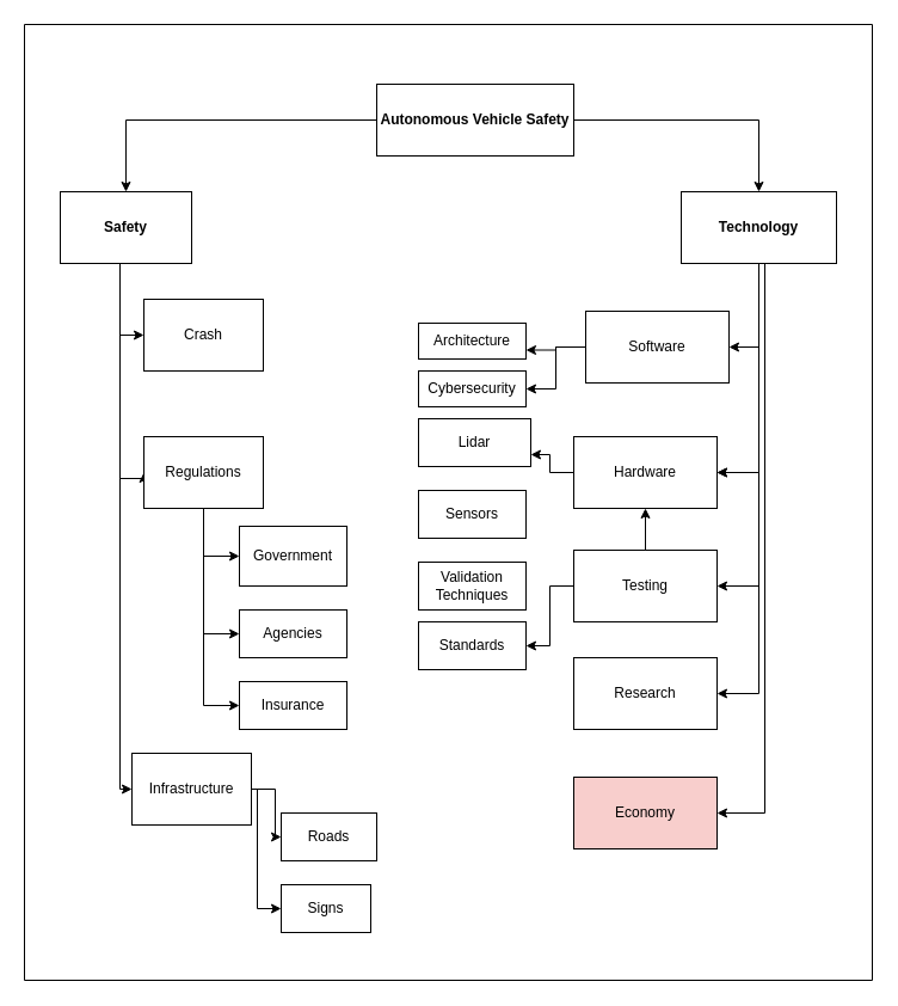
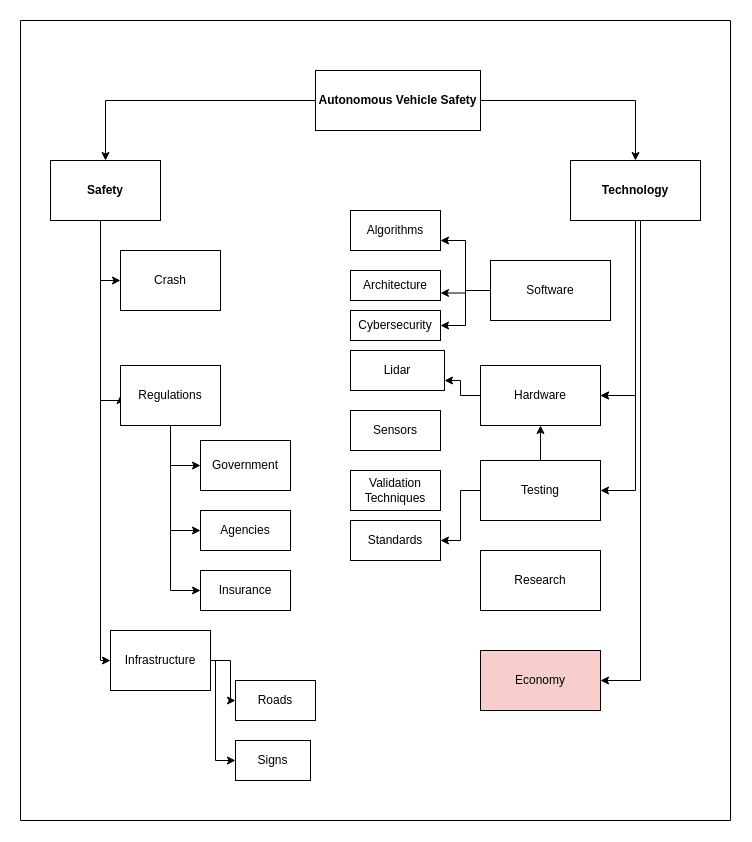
+ <mxCell id="41" value="Algorithms" style="rounded=0;whiteSpace=wrap;html=1;" vertex="1" parent="2"><mxGeometry x="330" y="190" width="90" height="40" as="geometry" /></mxCell>
+ <mxCell id="24" style="edgeStyle=orthogonalEdgeStyle;rounded=0;orthogonalLoop=1;jettySize=auto;html=1;entryX=1;entryY=0.75;entryDx=0;entryDy=0;" edge="1" parent="2" source="27" target="41"><mxGeometry relative="1" as="geometry" /></mxCell>
- <mxCell id="10" style="edgeStyle=orthogonalEdgeStyle;rounded=0;orthogonalLoop=1;jettySize=auto;html=1;entryX=1;entryY=0.5;entryDx=0;entryDy=0;" edge="1" parent="2" source="15" target="27"><mxGeometry relative="1" as="geometry" /></mxCell>
- <mxCell id="13" style="edgeStyle=orthogonalEdgeStyle;rounded=0;orthogonalLoop=1;jettySize=auto;html=1;entryX=1;entryY=0.5;entryDx=0;entryDy=0;" edge="1" parent="2" source="15" target="31"><mxGeometry relative="1" as="geometry" /></mxCell>
